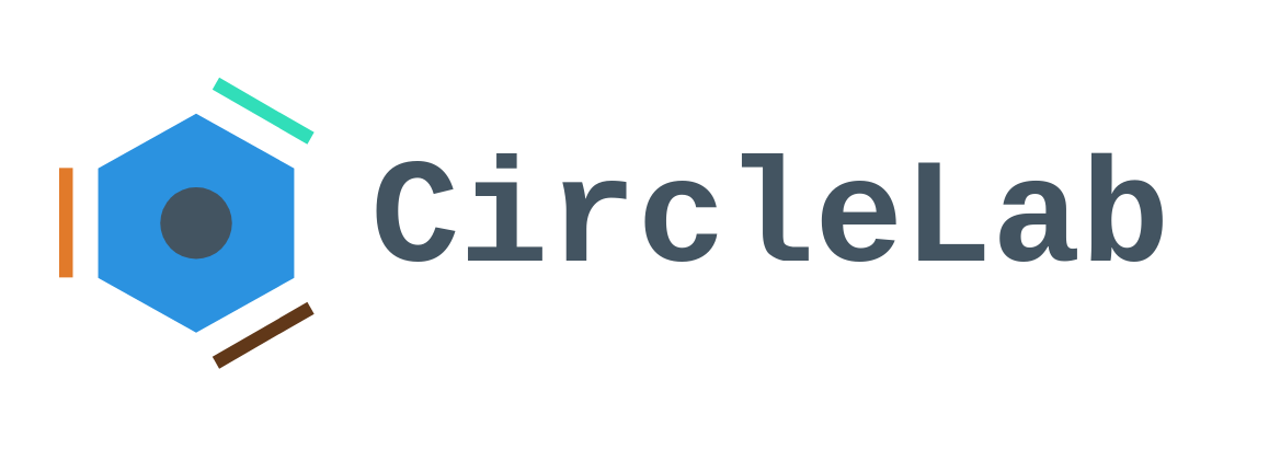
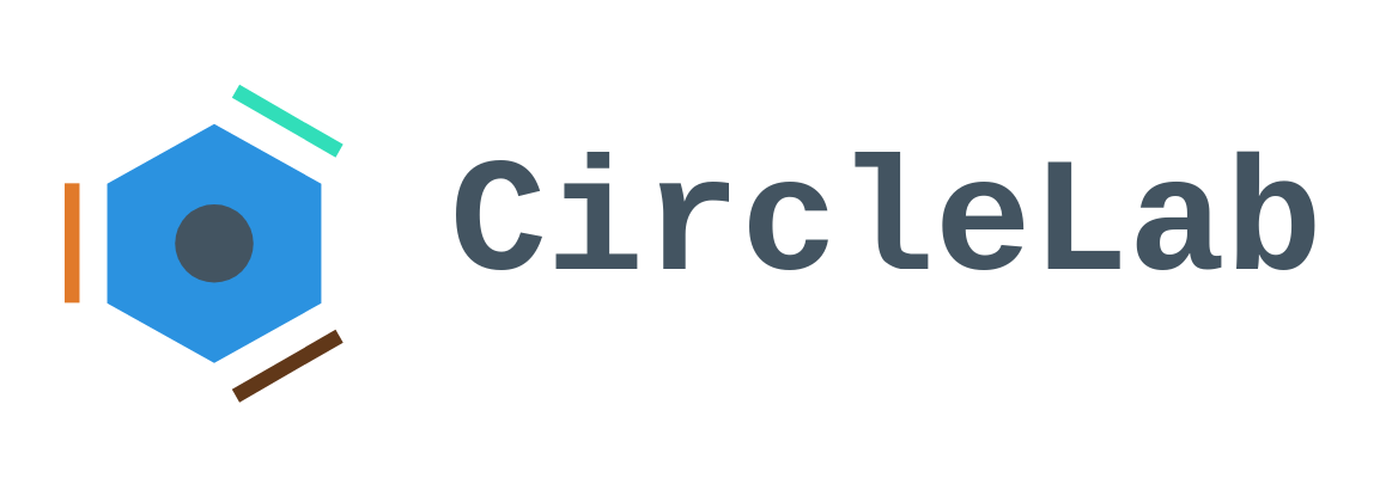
- <mxCell id="7" value="&lt;font color=&quot;#435461&quot; size=&quot;1&quot; style=&quot;&quot; face=&quot;Courier New&quot;&gt;&lt;b style=&quot;font-size: 54px;&quot;&gt;CircleLab&lt;/b&gt;&lt;/font&gt;" style="text;html=1;align=center;verticalAlign=middle;whiteSpace=wrap;rounded=0;" vertex="1" parent="1"><mxGeometry x="121" y="27" width="320" height="107.67" as="geometry" /></mxCell>
+ <mxCell id="7" value="&lt;font color=&quot;#435461&quot; size=&quot;1&quot; style=&quot;&quot; face=&quot;Courier New&quot;&gt;&lt;b style=&quot;font-size: 54px;&quot;&gt;CircleLab&lt;/b&gt;&lt;/font&gt;" style="text;html=1;align=center;verticalAlign=middle;whiteSpace=wrap;rounded=0;" vertex="1" parent="1"><mxGeometry x="136" y="22" width="320" height="107.67" as="geometry" /></mxCell>
